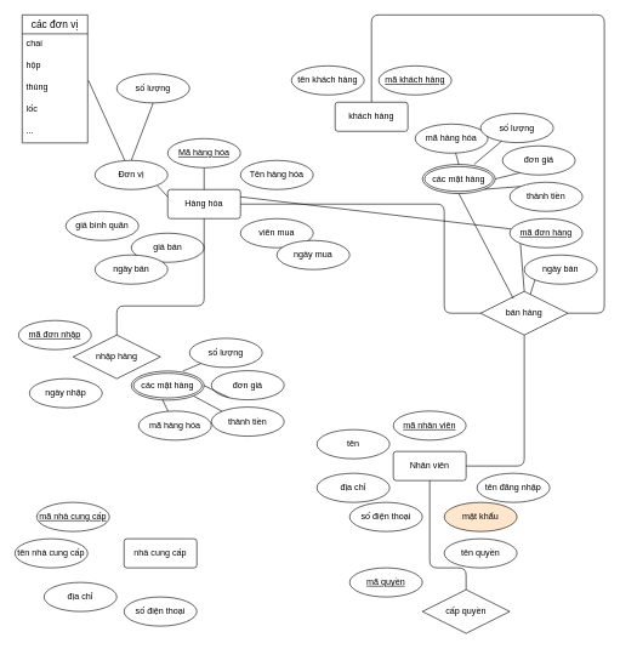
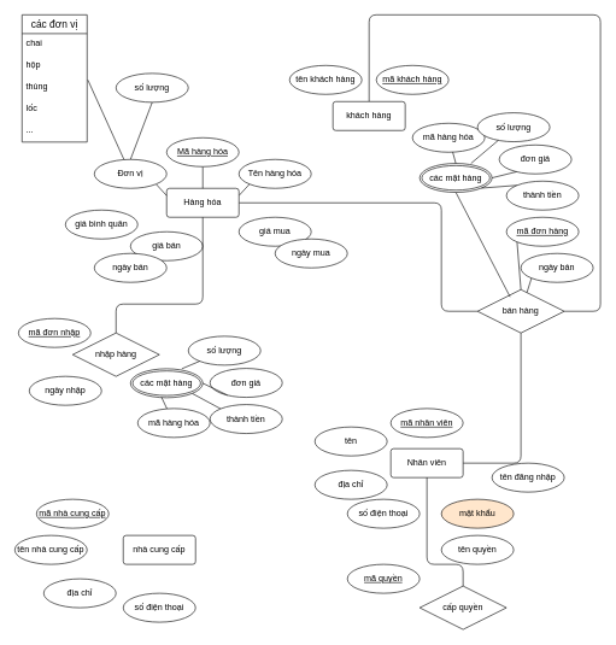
- <mxCell id="2" style="edgeStyle=none;html=1;exitX=1;exitY=0.25;exitDx=0;exitDy=0;endArrow=none;endFill=0;" edge="1" parent="1" source="4" target="33"><mxGeometry relative="1" as="geometry" /></mxCell>
+ <mxCell id="2" style="edgeStyle=none;html=1;exitX=1;exitY=0.25;exitDx=0;exitDy=0;entryX=0;entryY=1;entryDx=0;entryDy=0;endArrow=none;endFill=0;" edge="1" parent="1" source="4" target="12"><mxGeometry relative="1" as="geometry" /></mxCell>
- <mxCell id="13" value="viên mua" style="ellipse;whiteSpace=wrap;html=1;align=center;" vertex="1" parent="1"><mxGeometry x="330" y="300" width="100" height="40" as="geometry" /></mxCell>
+ <mxCell id="13" value="giá mua" style="ellipse;whiteSpace=wrap;html=1;align=center;" vertex="1" parent="1"><mxGeometry x="330" y="300" width="100" height="40" as="geometry" /></mxCell>
- <mxCell id="41" value="tên đăng nhập" style="ellipse;whiteSpace=wrap;html=1;align=center;" vertex="1" parent="1"><mxGeometry x="655" y="650" width="100" height="40" as="geometry" /></mxCell>
+ <mxCell id="41" value="tên đăng nhập" style="ellipse;whiteSpace=wrap;html=1;align=center;" vertex="1" parent="1"><mxGeometry x="680" y="640" width="100" height="40" as="geometry" /></mxCell>
